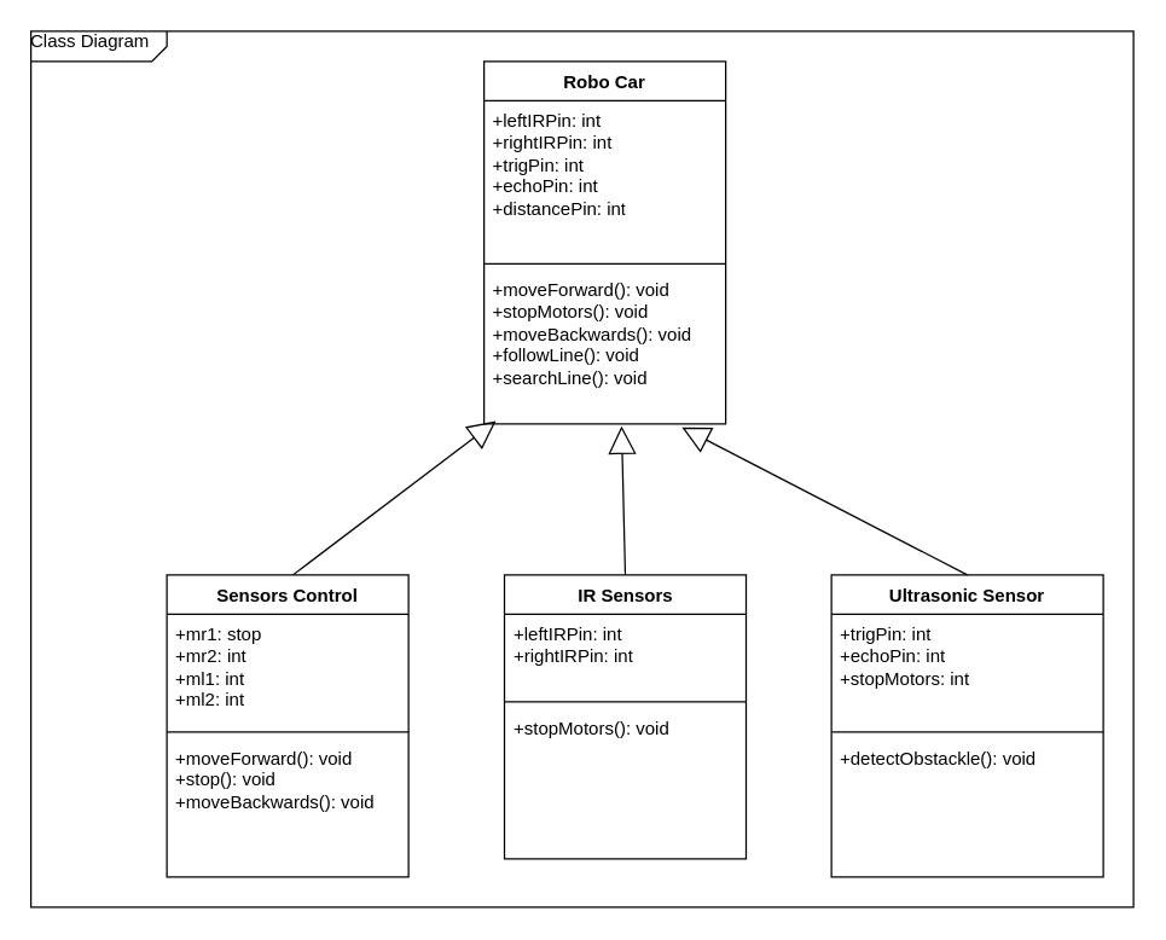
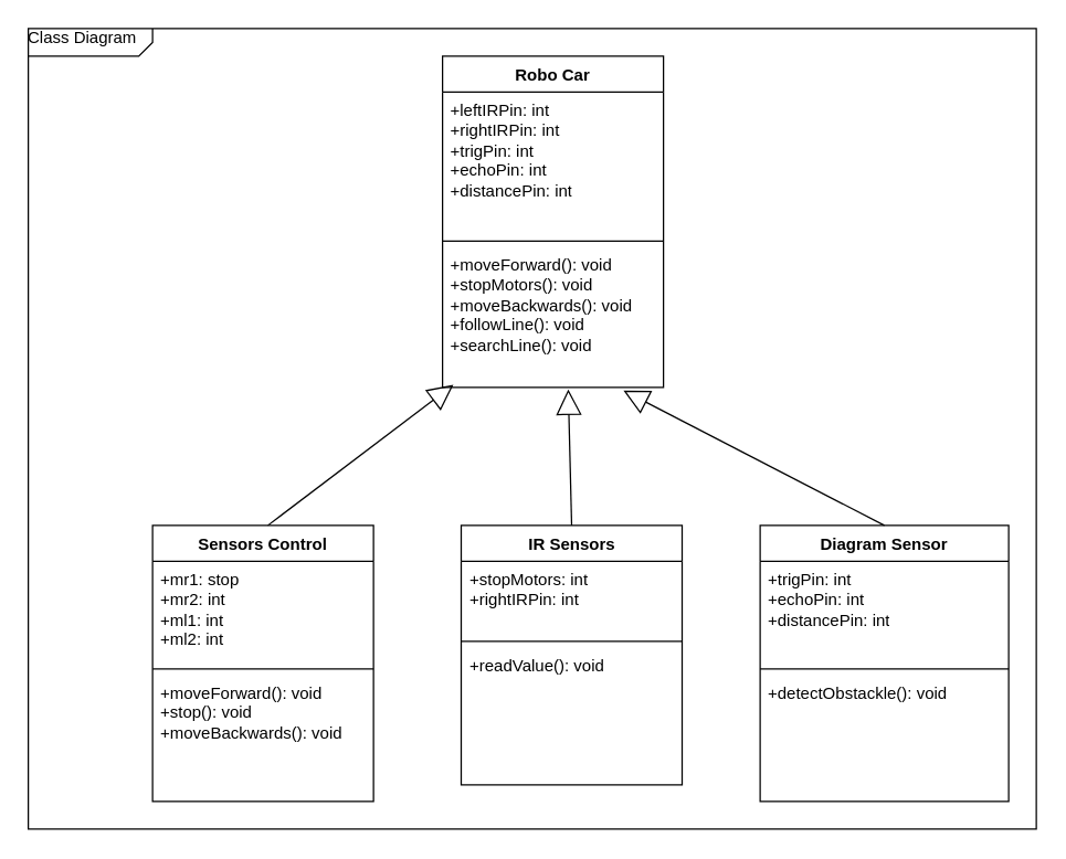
- <mxCell id="15" value="Ultrasonic Sensor" style="swimlane;fontStyle=1;align=center;verticalAlign=top;childLayout=stackLayout;horizontal=1;startSize=26;horizontalStack=0;resizeParent=1;resizeParentMax=0;resizeLast=0;collapsible=1;marginBottom=0;whiteSpace=wrap;html=1;" vertex="1" parent="1"><mxGeometry x="550" y="380" width="180" height="200" as="geometry" /></mxCell>
+ <mxCell id="15" value="Diagram Sensor" style="swimlane;fontStyle=1;align=center;verticalAlign=top;childLayout=stackLayout;horizontal=1;startSize=26;horizontalStack=0;resizeParent=1;resizeParentMax=0;resizeLast=0;collapsible=1;marginBottom=0;whiteSpace=wrap;html=1;" vertex="1" parent="1"><mxGeometry x="550" y="380" width="180" height="200" as="geometry" /></mxCell>
- <mxCell id="12" value="+leftIRPin: int&lt;div&gt;+rightIRPin: int&lt;/div&gt;" style="text;strokeColor=none;fillColor=none;align=left;verticalAlign=top;spacingLeft=4;spacingRight=4;overflow=hidden;rotatable=0;points=[[0,0.5],[1,0.5]];portConstraint=eastwest;whiteSpace=wrap;html=1;" vertex="1" parent="11"><mxGeometry y="26" width="160" height="54" as="geometry" /></mxCell>
+ <mxCell id="12" value="+stopMotors: int&lt;div&gt;+rightIRPin: int&lt;/div&gt;" style="text;strokeColor=none;fillColor=none;align=left;verticalAlign=top;spacingLeft=4;spacingRight=4;overflow=hidden;rotatable=0;points=[[0,0.5],[1,0.5]];portConstraint=eastwest;whiteSpace=wrap;html=1;" vertex="1" parent="11"><mxGeometry y="26" width="160" height="54" as="geometry" /></mxCell>
- <mxCell id="16" value="+trigPin: int&lt;div&gt;+echoPin: int&lt;/div&gt;&lt;div&gt;+stopMotors: int&lt;/div&gt;" style="text;strokeColor=none;fillColor=none;align=left;verticalAlign=top;spacingLeft=4;spacingRight=4;overflow=hidden;rotatable=0;points=[[0,0.5],[1,0.5]];portConstraint=eastwest;whiteSpace=wrap;html=1;" vertex="1" parent="15"><mxGeometry y="26" width="180" height="74" as="geometry" /></mxCell>
+ <mxCell id="16" value="+trigPin: int&lt;div&gt;+echoPin: int&lt;/div&gt;&lt;div&gt;+distancePin: int&lt;/div&gt;" style="text;strokeColor=none;fillColor=none;align=left;verticalAlign=top;spacingLeft=4;spacingRight=4;overflow=hidden;rotatable=0;points=[[0,0.5],[1,0.5]];portConstraint=eastwest;whiteSpace=wrap;html=1;" vertex="1" parent="15"><mxGeometry y="26" width="180" height="74" as="geometry" /></mxCell>
- <mxCell id="14" value="+stopMotors(): void" style="text;strokeColor=none;fillColor=none;align=left;verticalAlign=top;spacingLeft=4;spacingRight=4;overflow=hidden;rotatable=0;points=[[0,0.5],[1,0.5]];portConstraint=eastwest;whiteSpace=wrap;html=1;" vertex="1" parent="11"><mxGeometry y="88" width="160" height="100" as="geometry" /></mxCell>
+ <mxCell id="14" value="+readValue(): void" style="text;strokeColor=none;fillColor=none;align=left;verticalAlign=top;spacingLeft=4;spacingRight=4;overflow=hidden;rotatable=0;points=[[0,0.5],[1,0.5]];portConstraint=eastwest;whiteSpace=wrap;html=1;" vertex="1" parent="11"><mxGeometry y="88" width="160" height="100" as="geometry" /></mxCell>
